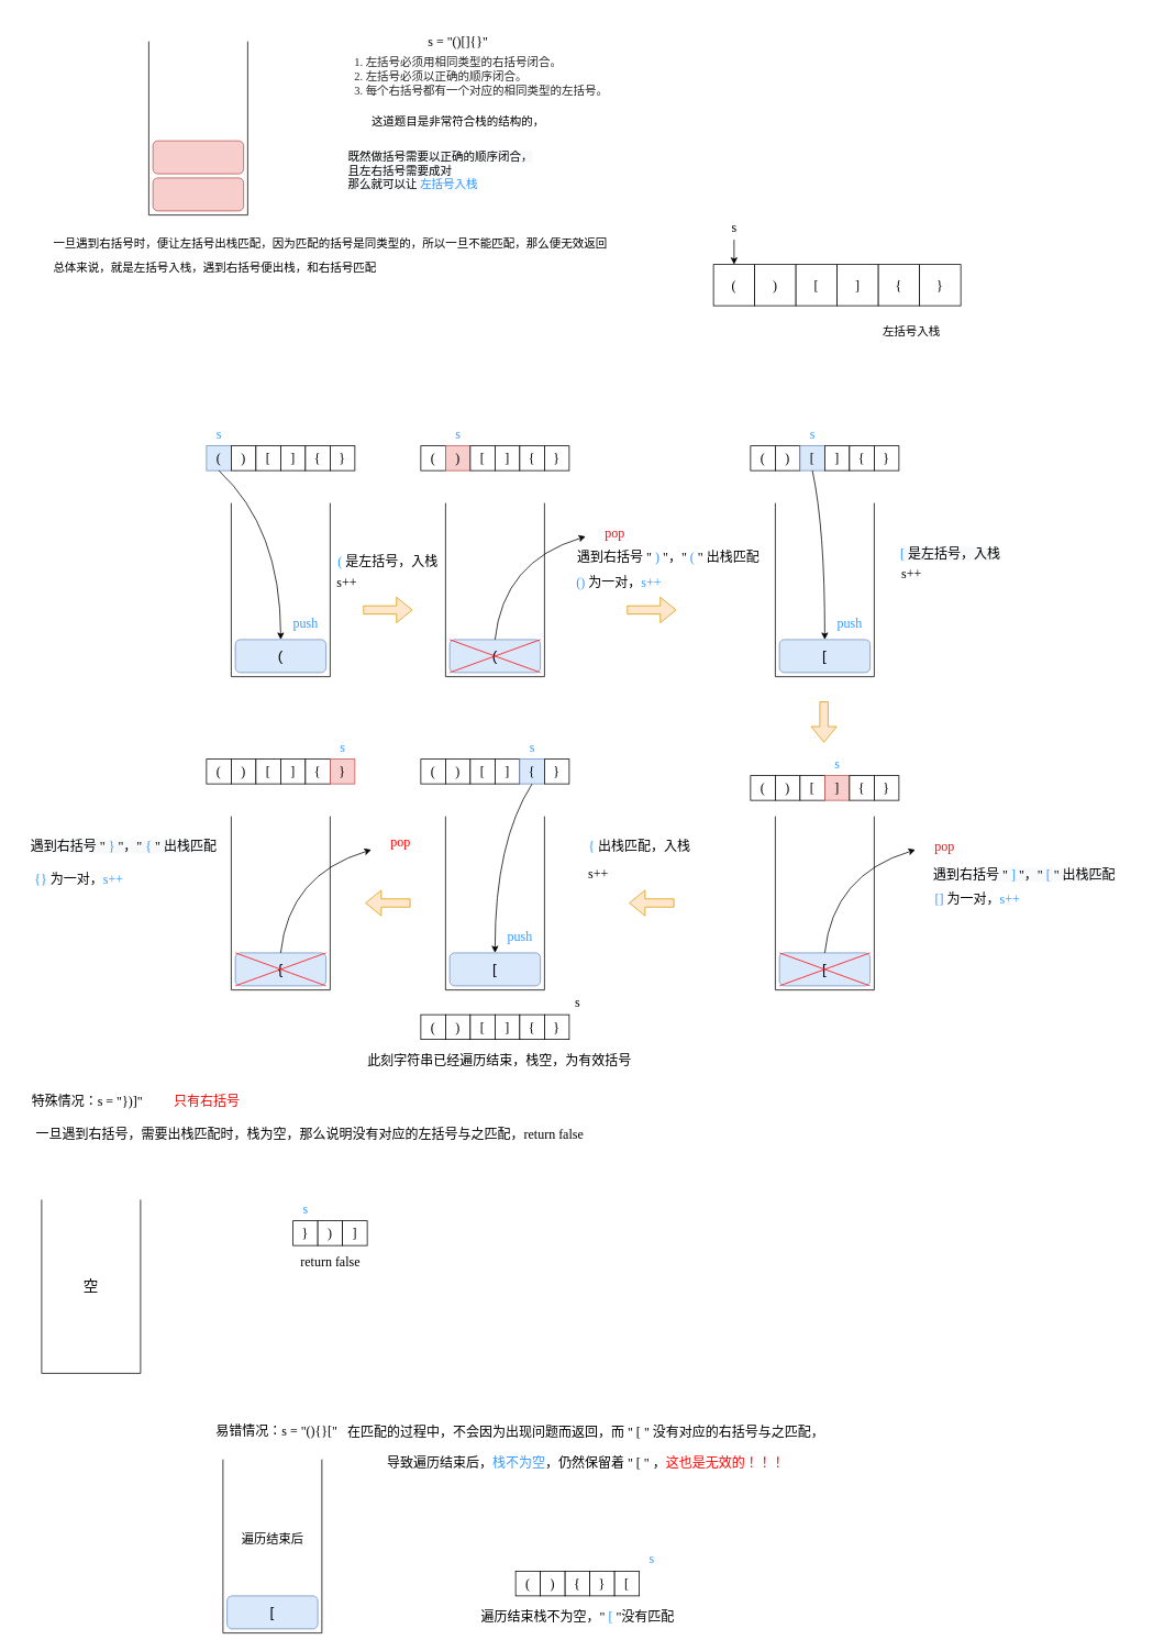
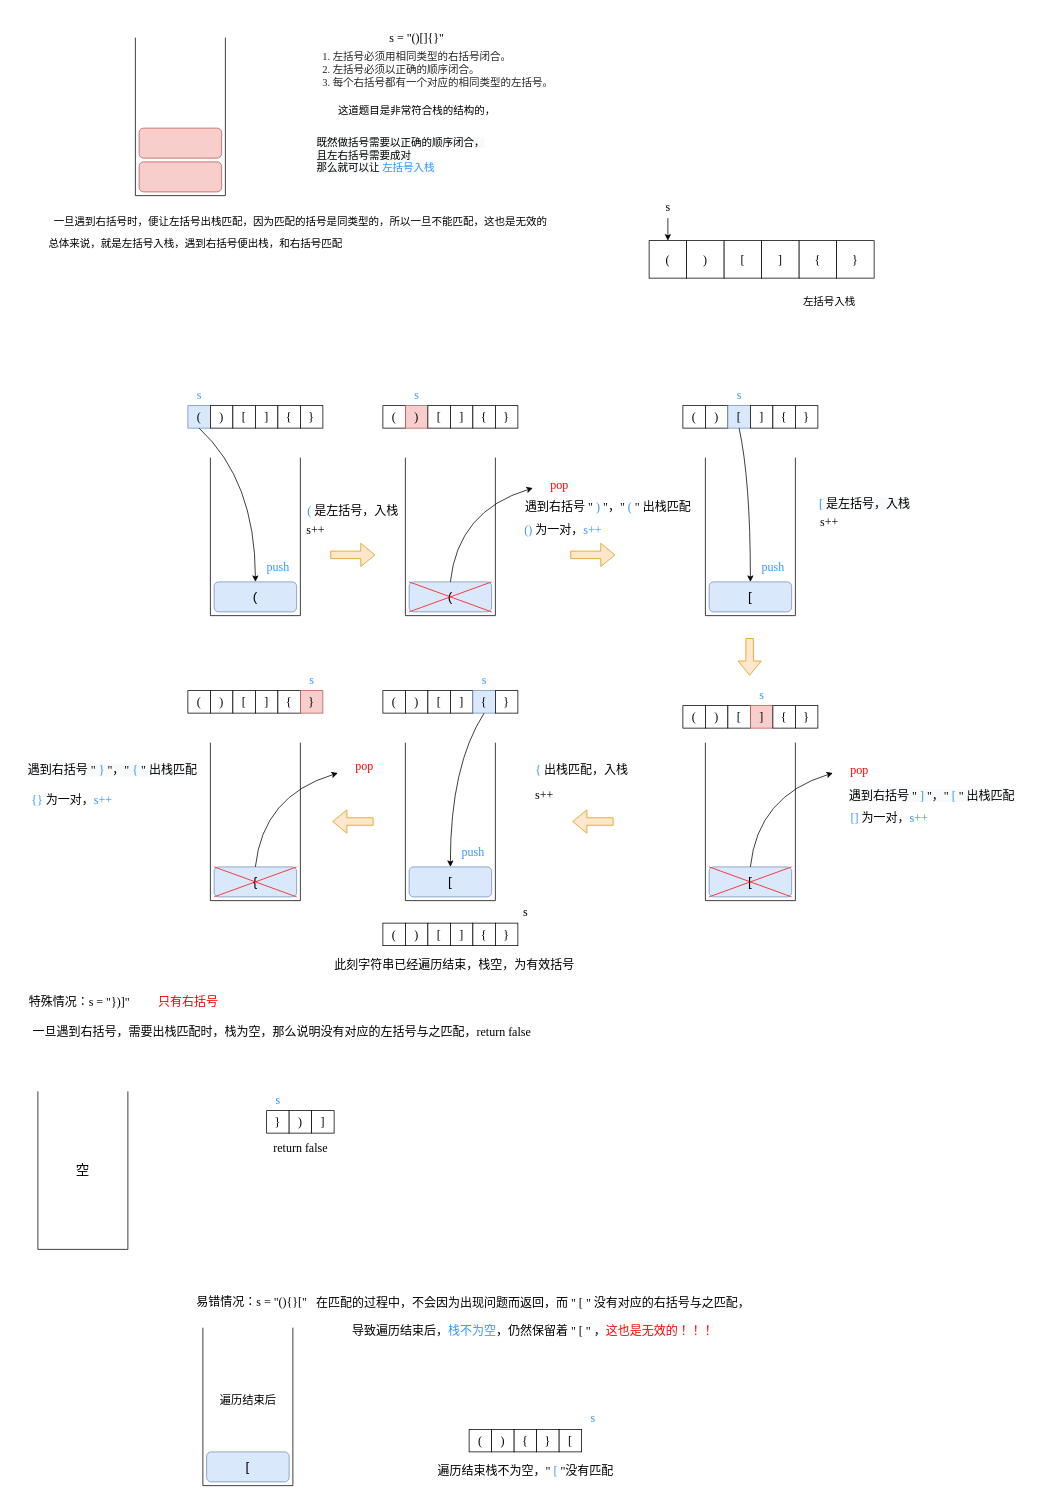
- <mxCell id="9" value="&lt;font color=&quot;#000000&quot;&gt;一旦遇到右括号时，便让左括号出栈匹配，因为匹配的括号是同类型的，所以一旦不能匹配，那么便无效返回&lt;/font&gt;" style="text;html=1;align=center;verticalAlign=middle;resizable=0;points=[];autosize=1;strokeColor=none;fillColor=none;fontSize=14;fontFamily=Comic Sans MS;fontColor=#3399FF;" parent="1" vertex="1"><mxGeometry x="50" y="280" width="700" height="30" as="geometry" /></mxCell>
+ <mxCell id="9" value="&lt;font color=&quot;#000000&quot;&gt;一旦遇到右括号时，便让左括号出栈匹配，因为匹配的括号是同类型的，所以一旦不能匹配，这也是无效的&lt;/font&gt;" style="text;html=1;align=center;verticalAlign=middle;resizable=0;points=[];autosize=1;strokeColor=none;fillColor=none;fontSize=14;fontFamily=Comic Sans MS;fontColor=#3399FF;" parent="1" vertex="1"><mxGeometry x="50" y="280" width="700" height="30" as="geometry" /></mxCell>
